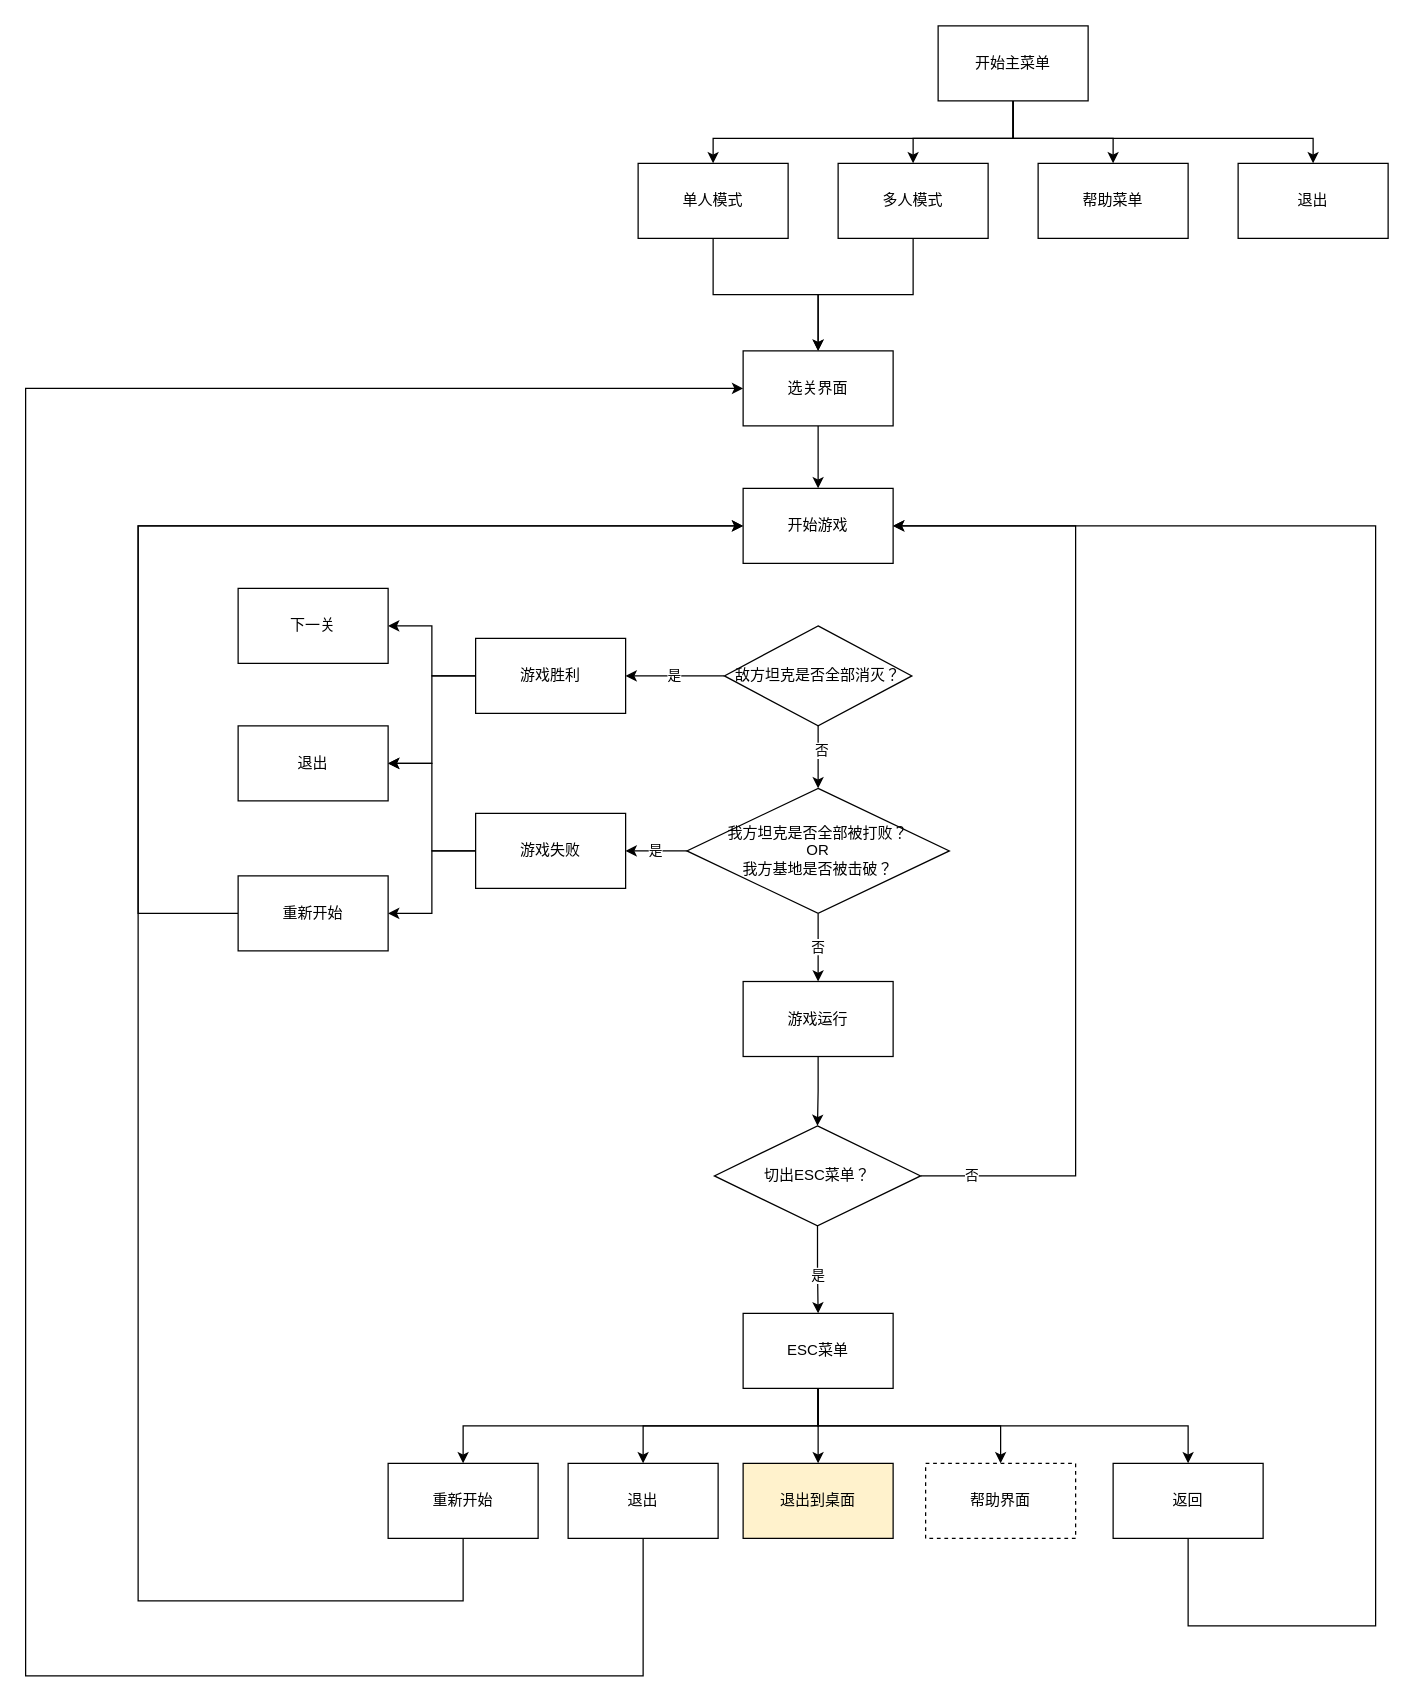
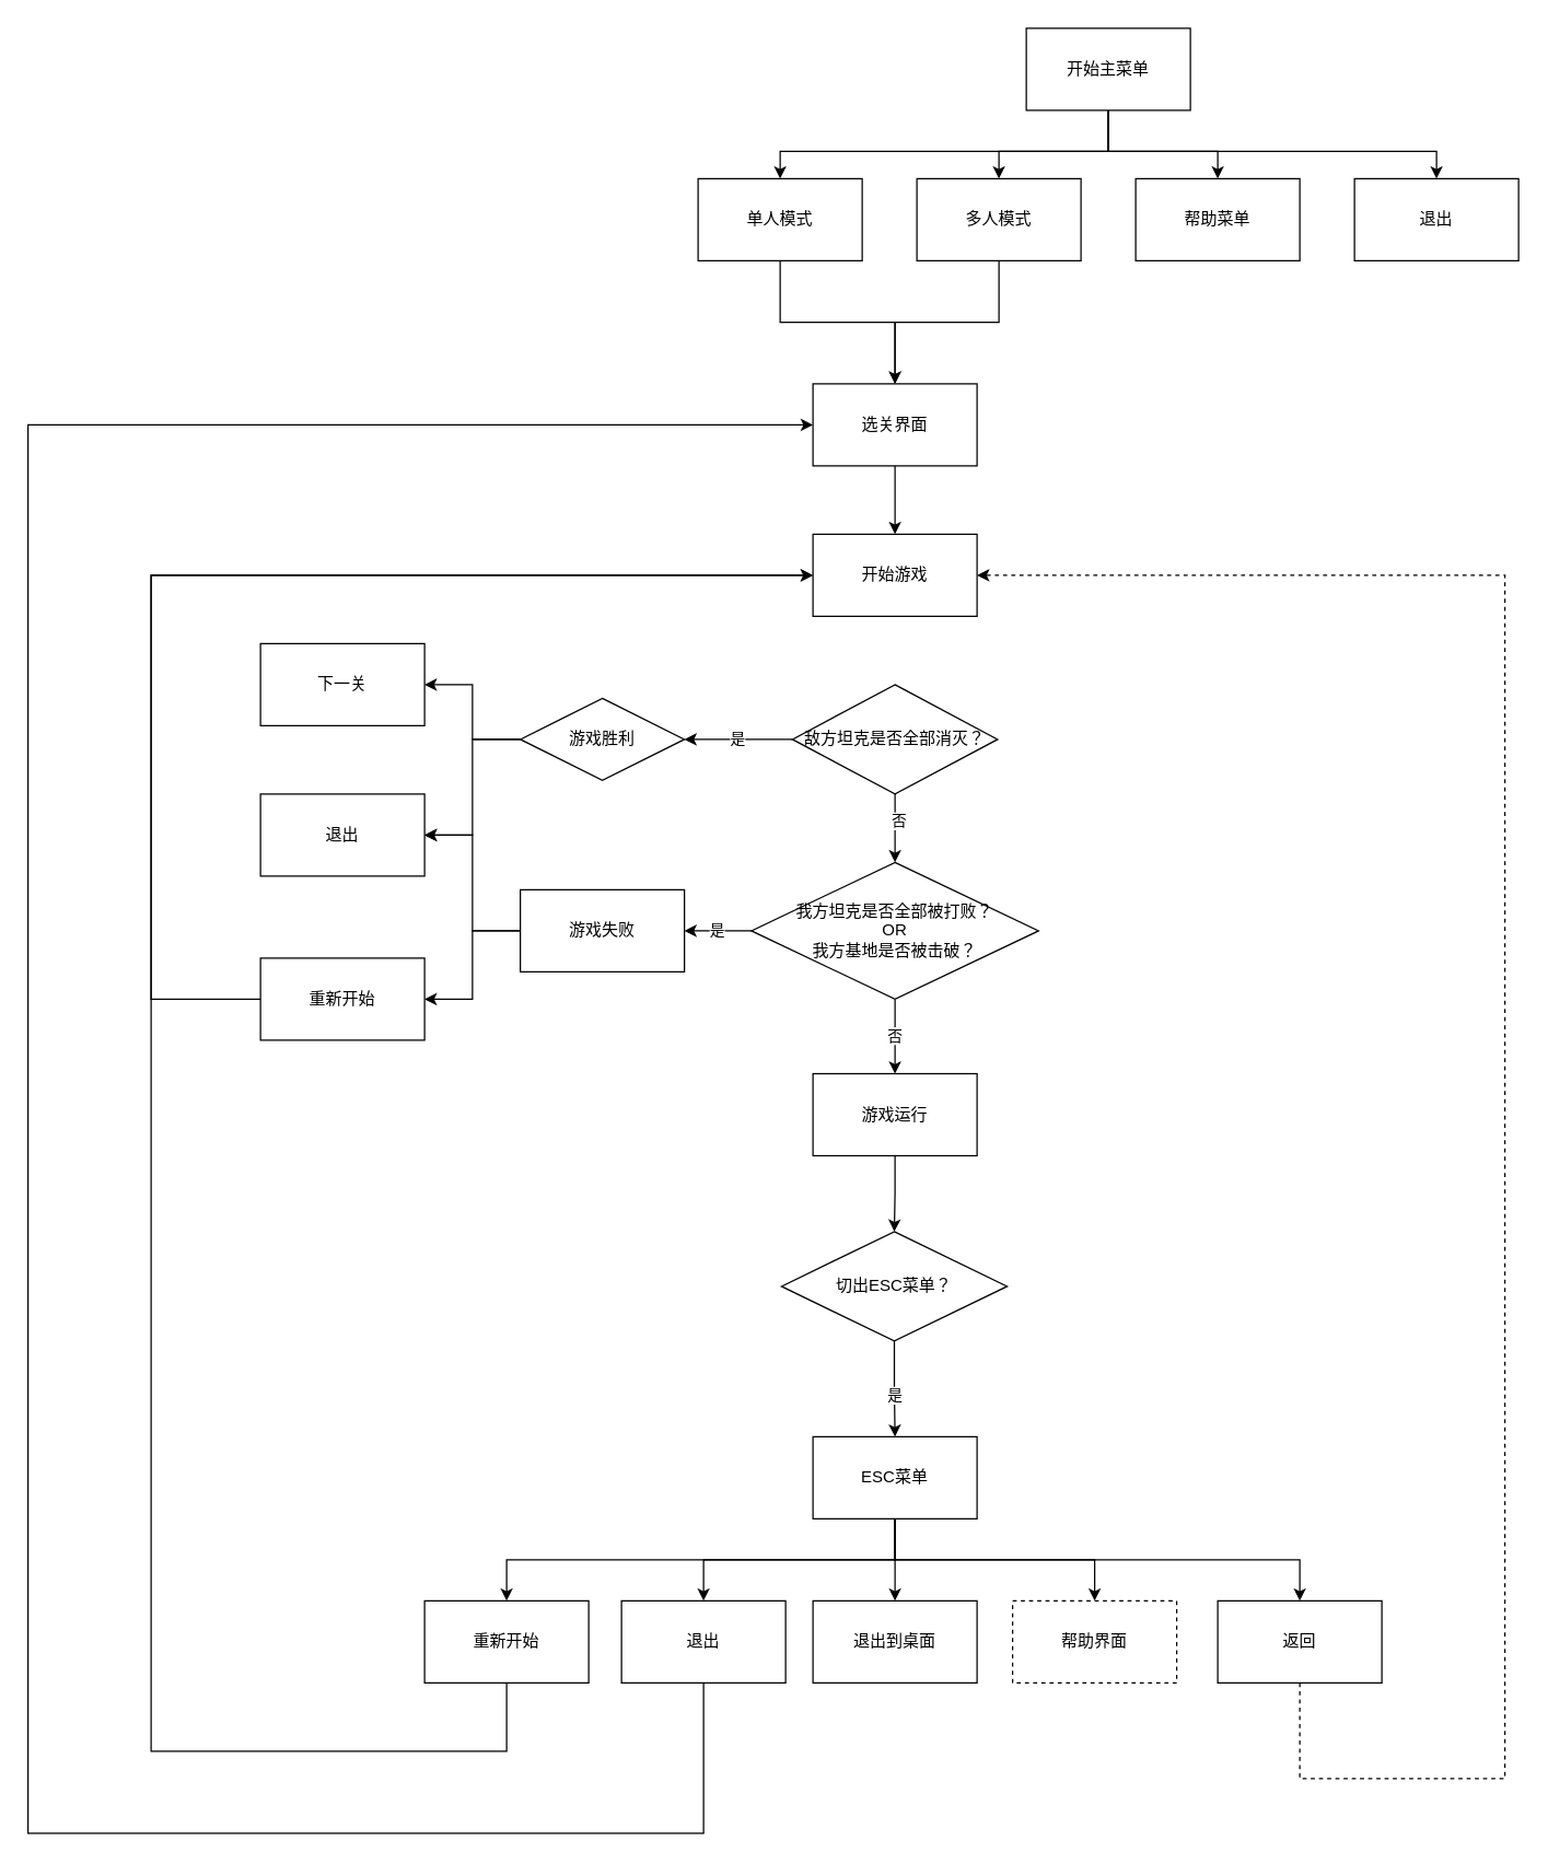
- <mxCell id="23" value="游戏胜利" style="rounded=0;whiteSpace=wrap;html=1;" vertex="1" parent="1"><mxGeometry x="380" y="510" width="120" height="60" as="geometry" /></mxCell>
+ <mxCell id="23" value="游戏胜利" style="rhombus;whiteSpace=wrap;html=1;" vertex="1" parent="1"><mxGeometry x="380" y="510" width="120" height="60" as="geometry" /></mxCell>
- <mxCell id="33" value="否" style="edgeStyle=orthogonalEdgeStyle;rounded=0;orthogonalLoop=1;jettySize=auto;html=1;exitX=1;exitY=0.5;exitDx=0;exitDy=0;entryX=1;entryY=0.5;entryDx=0;entryDy=0;" edge="1" parent="1" source="35" target="13"><mxGeometry x="-0.895" relative="1" as="geometry"><Array as="points"><mxPoint x="860" y="940" /><mxPoint x="860" y="420" /></Array><mxPoint as="offset" /></mxGeometry></mxCell>
- <mxCell id="48" style="edgeStyle=orthogonalEdgeStyle;rounded=0;orthogonalLoop=1;jettySize=auto;html=1;exitX=0.5;exitY=1;exitDx=0;exitDy=0;entryX=1;entryY=0.5;entryDx=0;entryDy=0;" edge="1" parent="1" source="49" target="13"><mxGeometry relative="1" as="geometry"><Array as="points"><mxPoint x="950" y="1300" /><mxPoint x="1100" y="1300" /><mxPoint x="1100" y="420" /></Array></mxGeometry></mxCell>
+ <mxCell id="48" style="edgeStyle=orthogonalEdgeStyle;rounded=0;orthogonalLoop=1;jettySize=auto;html=1;exitX=0.5;exitY=1;exitDx=0;exitDy=0;entryX=1;entryY=0.5;entryDx=0;entryDy=0;dashed=1;" edge="1" parent="1" source="49" target="13"><mxGeometry relative="1" as="geometry"><Array as="points"><mxPoint x="950" y="1300" /><mxPoint x="1100" y="1300" /><mxPoint x="1100" y="420" /></Array></mxGeometry></mxCell>
- <mxCell id="46" value="退出到桌面" style="rounded=0;whiteSpace=wrap;html=1;fillColor=#fff2cc;" vertex="1" parent="1"><mxGeometry x="594" y="1170" width="120" height="60" as="geometry" /></mxCell>
+ <mxCell id="46" value="退出到桌面" style="rounded=0;whiteSpace=wrap;html=1;" vertex="1" parent="1"><mxGeometry x="594" y="1170" width="120" height="60" as="geometry" /></mxCell>
